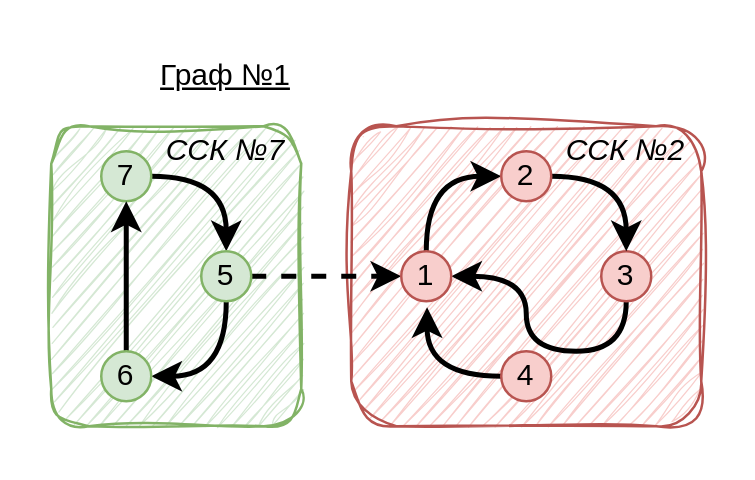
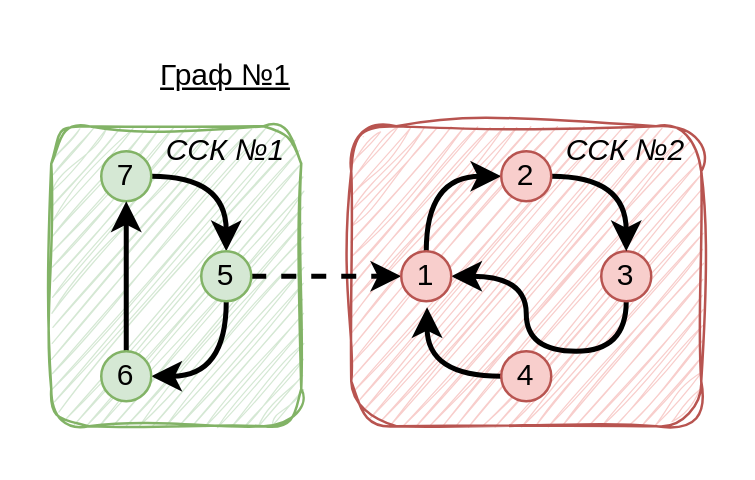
- <mxCell id="20" value="ССК №7" style="text;html=1;strokeColor=none;fillColor=none;align=center;verticalAlign=middle;whiteSpace=wrap;rounded=0;glass=0;shadow=0;strokeWidth=1;fontStyle=2;labelBackgroundColor=none;labelBorderColor=none;" parent="1" vertex="1"><mxGeometry x="60" y="50" width="60" height="20" as="geometry" /></mxCell>
+ <mxCell id="20" value="ССК №1" style="text;html=1;strokeColor=none;fillColor=none;align=center;verticalAlign=middle;whiteSpace=wrap;rounded=0;glass=0;shadow=0;strokeWidth=1;fontStyle=2;labelBackgroundColor=none;labelBorderColor=none;" parent="1" vertex="1"><mxGeometry x="60" y="50" width="60" height="20" as="geometry" /></mxCell>
